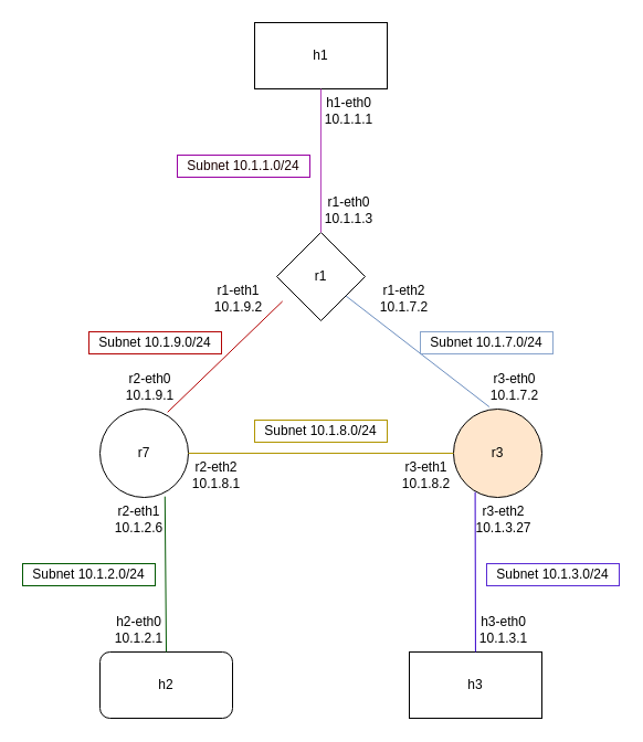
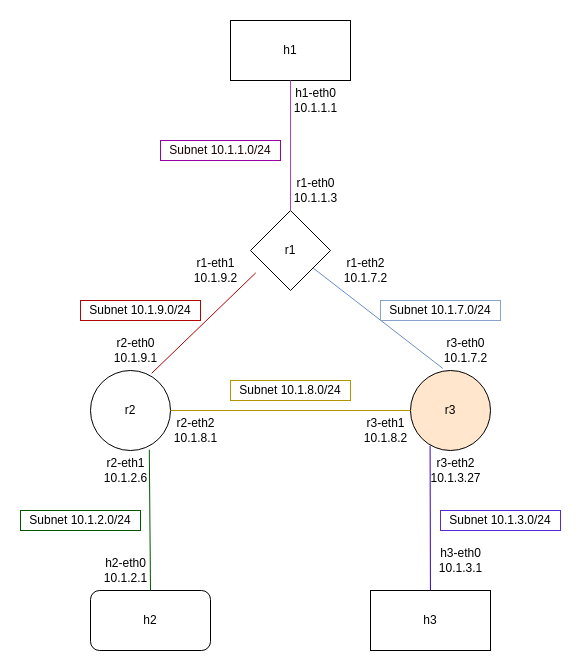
- <mxCell id="4" value="r7" style="ellipse;whiteSpace=wrap;html=1;aspect=fixed;" vertex="1" parent="1"><mxGeometry x="90" y="370" width="80" height="80" as="geometry" /></mxCell>
+ <mxCell id="4" value="r2" style="ellipse;whiteSpace=wrap;html=1;aspect=fixed;" vertex="1" parent="1"><mxGeometry x="90" y="370" width="80" height="80" as="geometry" /></mxCell>
- <mxCell id="25" value="h3-eth0&lt;div&gt;10.1.3.1&lt;/div&gt;" style="text;html=1;align=center;verticalAlign=middle;resizable=0;points=[];autosize=1;strokeColor=none;fillColor=none;" vertex="1" parent="1"><mxGeometry x="420" y="550" width="70" height="40" as="geometry" /></mxCell>
+ <mxCell id="25" value="h3-eth0&lt;div&gt;10.1.3.1&lt;/div&gt;" style="text;html=1;align=center;verticalAlign=middle;resizable=0;points=[];autosize=1;strokeColor=none;fillColor=none;" vertex="1" parent="1"><mxGeometry x="425" y="540" width="70" height="40" as="geometry" /></mxCell>
